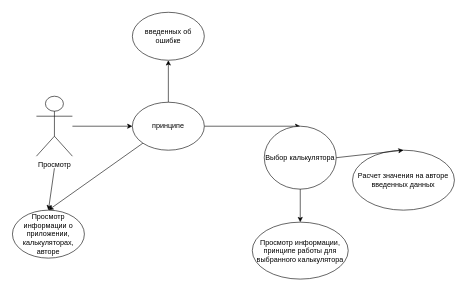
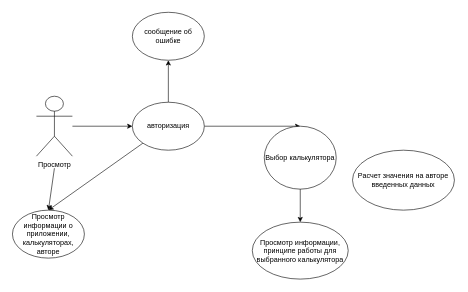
- <mxCell id="14" value="введенных об ошибке" style="ellipse;whiteSpace=wrap;html=1;" vertex="1" parent="1"><mxGeometry x="220" y="20" width="120" height="80" as="geometry" /></mxCell>
+ <mxCell id="14" value="сообщение об ошибке" style="ellipse;whiteSpace=wrap;html=1;" vertex="1" parent="1"><mxGeometry x="220" y="20" width="120" height="80" as="geometry" /></mxCell>
- <mxCell id="13" value="принципе" style="ellipse;whiteSpace=wrap;html=1;" vertex="1" parent="1"><mxGeometry x="220" y="170" width="120" height="80" as="geometry" /></mxCell>
+ <mxCell id="13" value="авторизация" style="ellipse;whiteSpace=wrap;html=1;" vertex="1" parent="1"><mxGeometry x="220" y="170" width="120" height="80" as="geometry" /></mxCell>
- <mxCell id="8" value="" style="endArrow=classic;html=1;rounded=0;exitX=1;exitY=0.5;exitDx=0;exitDy=0;entryX=0.5;entryY=0;entryDx=0;entryDy=0;" edge="1" parent="1" source="4" target="7"><mxGeometry width="50" height="50" relative="1" as="geometry"><mxPoint x="449.64" y="480" as="sourcePoint" /><mxPoint x="499.64" y="430" as="targetPoint" /></mxGeometry></mxCell>
